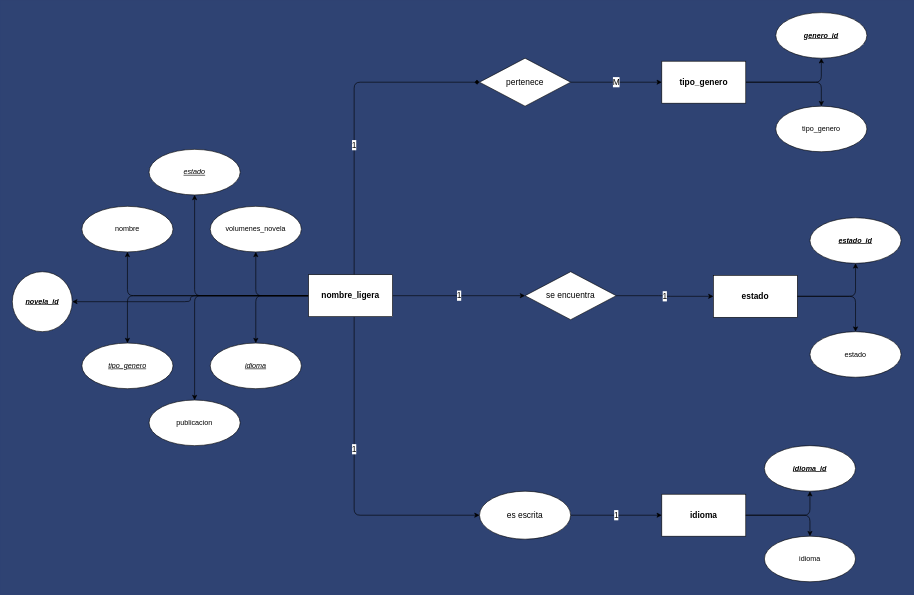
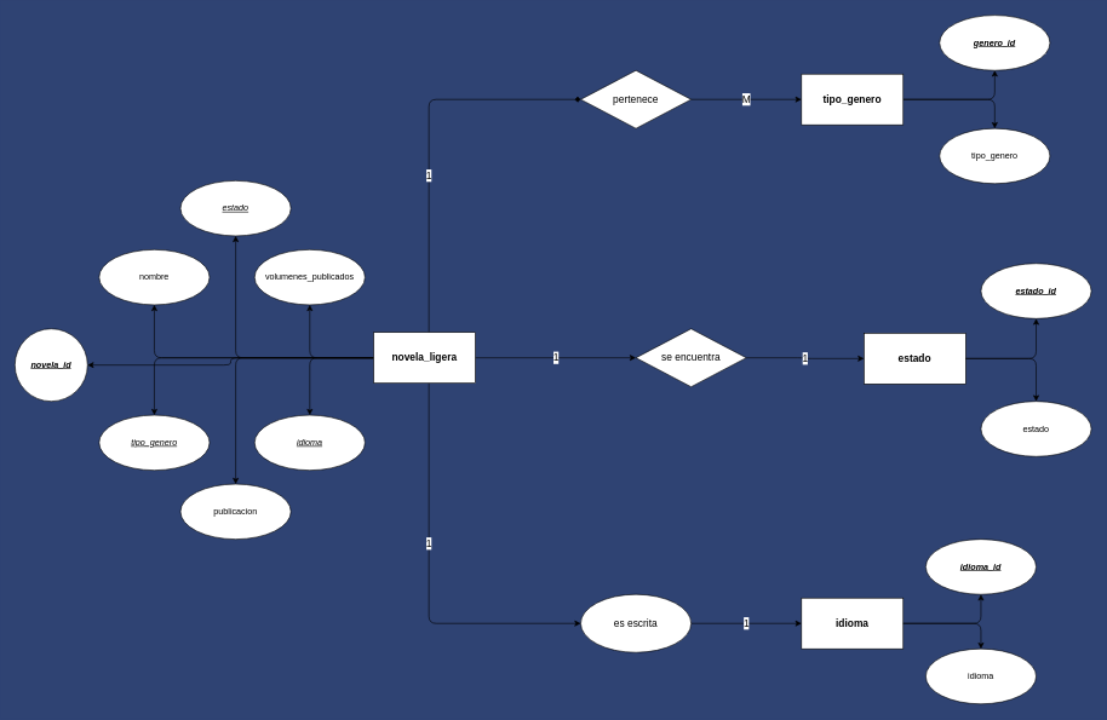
- <mxCell id="20" value="volumenes_novela" style="ellipse;whiteSpace=wrap;html=1;rounded=0;direction=south;" vertex="1" parent="1"><mxGeometry x="350" y="343" width="152" height="76" as="geometry" /></mxCell>
+ <mxCell id="20" value="volumenes_publicados" style="ellipse;whiteSpace=wrap;html=1;rounded=0;direction=south;" vertex="1" parent="1"><mxGeometry x="350" y="343" width="152" height="76" as="geometry" /></mxCell>
- <mxCell id="12" value="&lt;span style=&quot;font-size: 14px;&quot;&gt;nombre_ligera&lt;/span&gt;" style="rounded=0;whiteSpace=wrap;html=1;fontStyle=1" vertex="1" parent="1"><mxGeometry x="514" y="457" width="140" height="70" as="geometry" /></mxCell>
+ <mxCell id="12" value="&lt;span style=&quot;font-size: 14px;&quot;&gt;novela_ligera&lt;/span&gt;" style="rounded=0;whiteSpace=wrap;html=1;fontStyle=1" vertex="1" parent="1"><mxGeometry x="514" y="457" width="140" height="70" as="geometry" /></mxCell>
